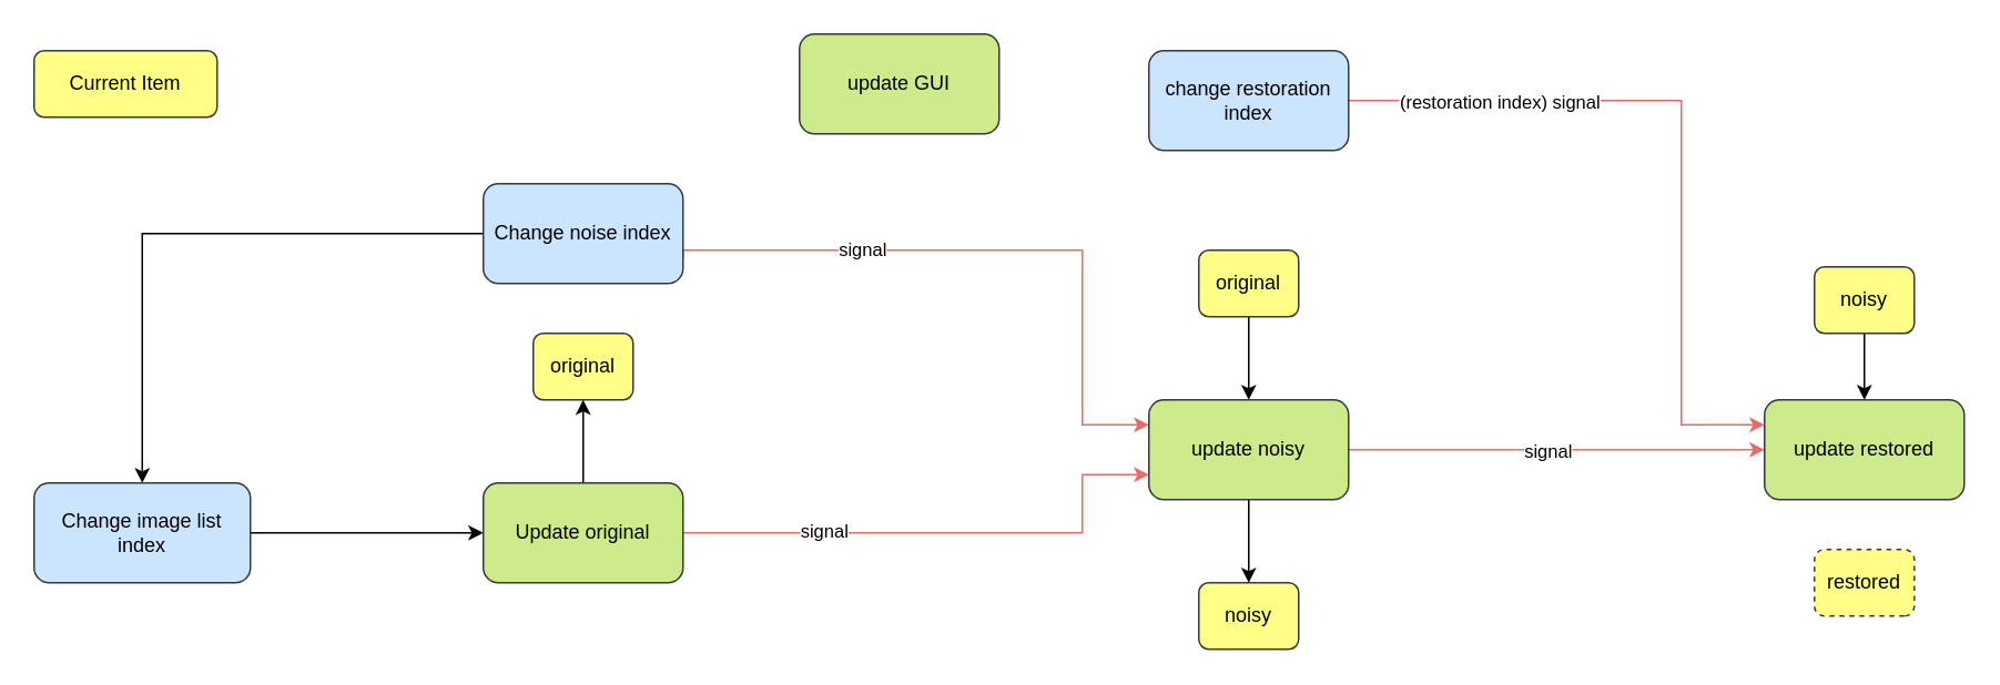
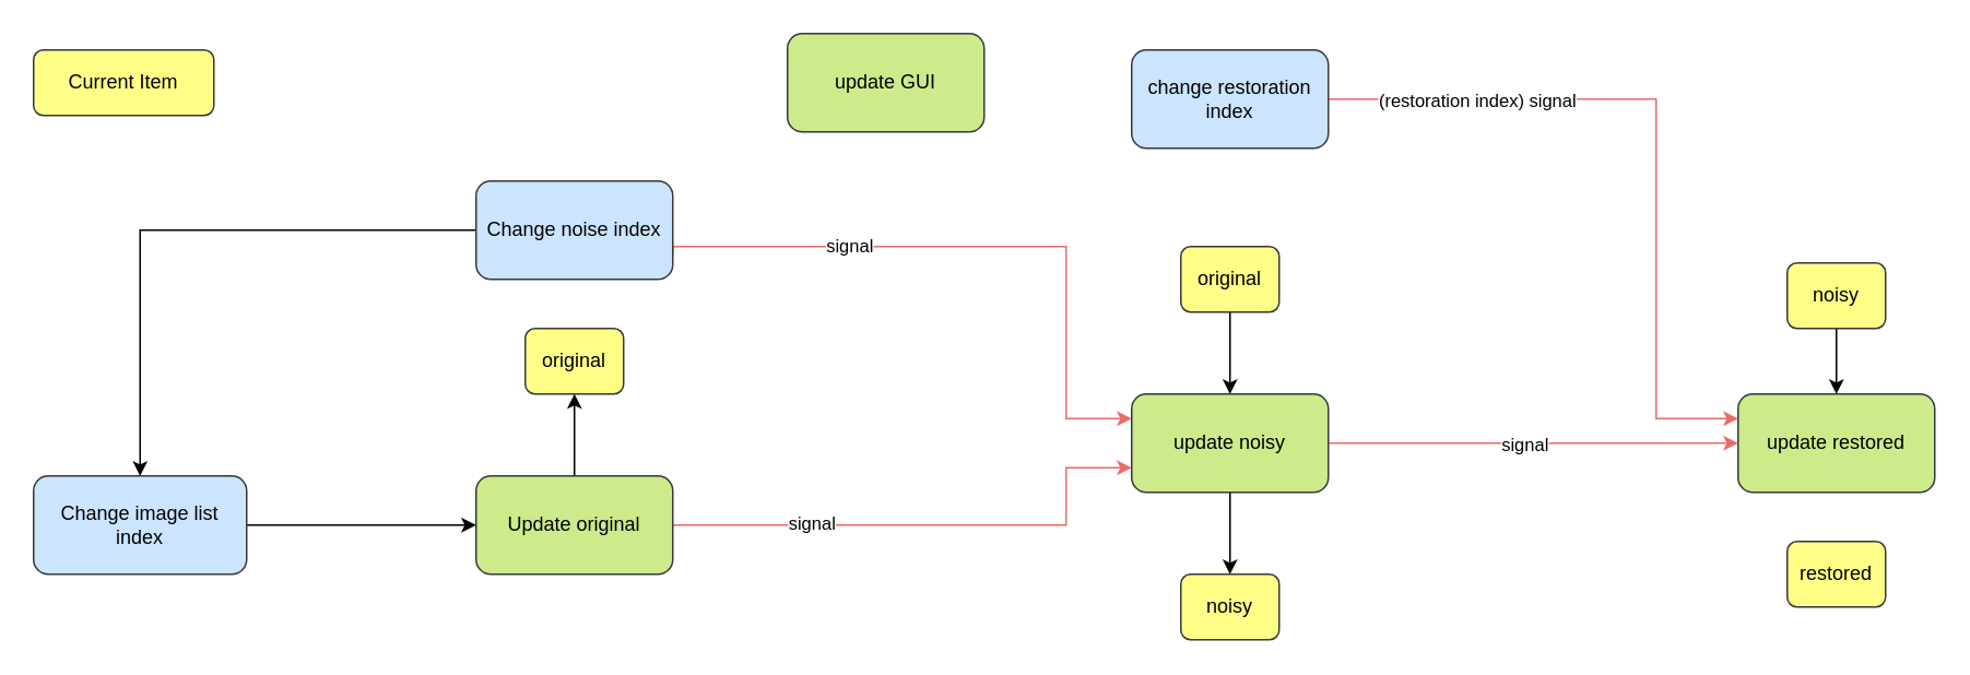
- <mxCell id="19" value="restored" style="rounded=1;whiteSpace=wrap;html=1;fillColor=#ffff88;strokeColor=#36393d;direction=west;dashed=1;" vertex="1" parent="1"><mxGeometry x="1090" y="330" width="60" height="40" as="geometry" /></mxCell>
+ <mxCell id="19" value="restored" style="rounded=1;whiteSpace=wrap;html=1;fillColor=#ffff88;strokeColor=#36393d;direction=west;" vertex="1" parent="1"><mxGeometry x="1090" y="330" width="60" height="40" as="geometry" /></mxCell>
